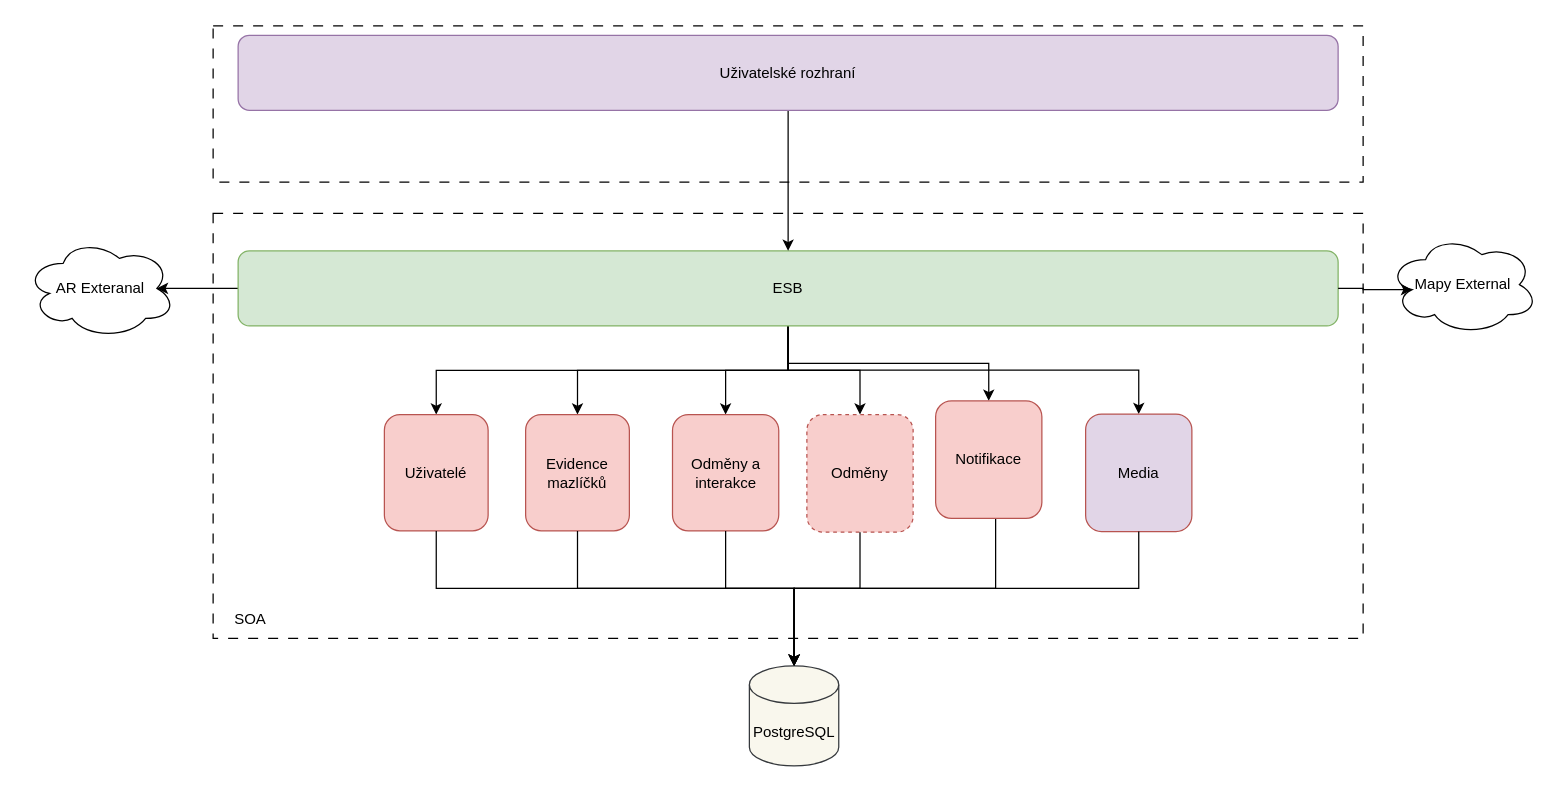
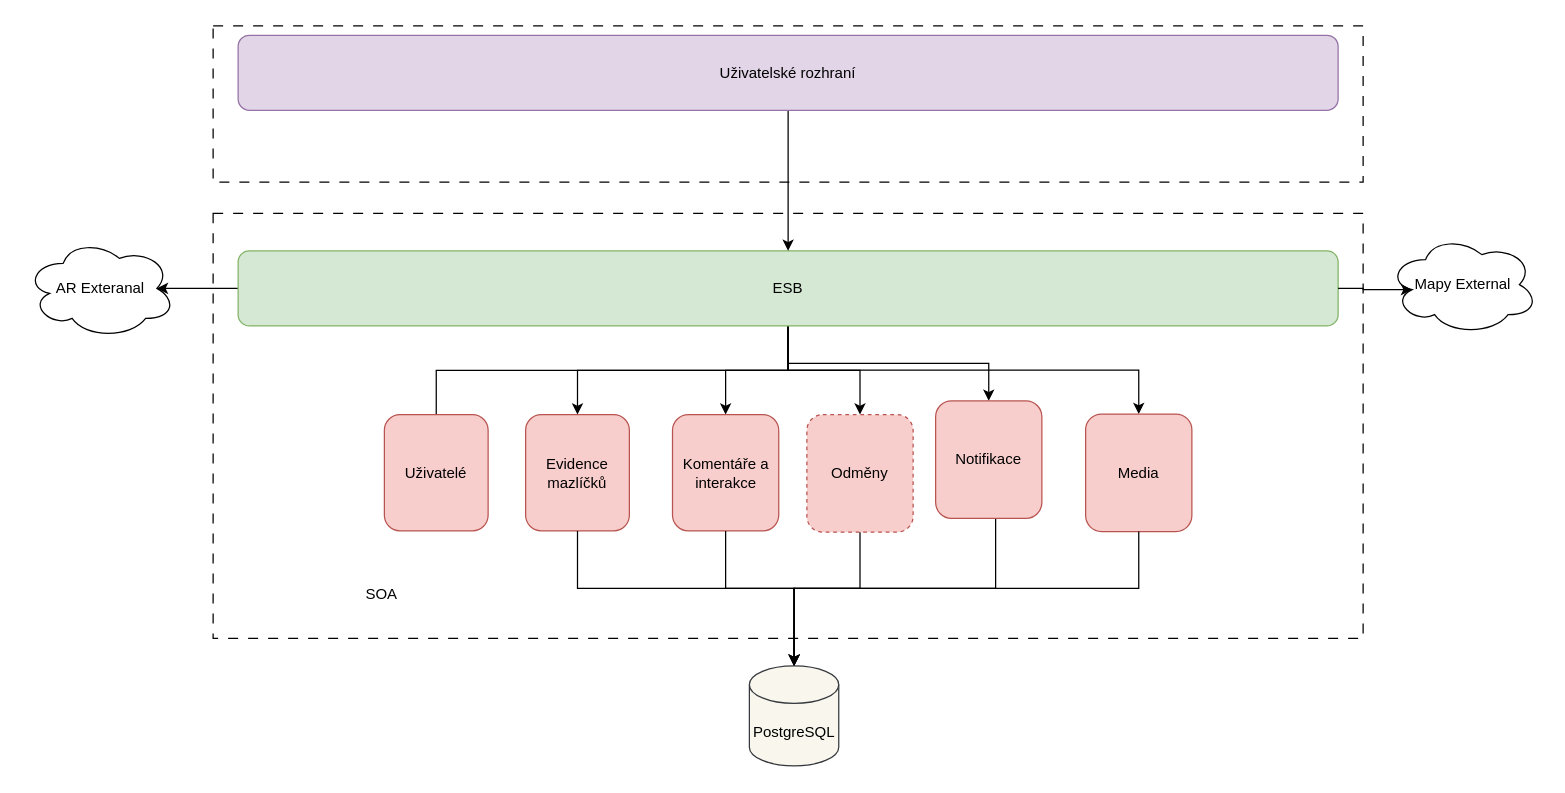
- <mxCell id="5" style="edgeStyle=orthogonalEdgeStyle;rounded=0;orthogonalLoop=1;jettySize=auto;html=1;entryX=0.5;entryY=0;entryDx=0;entryDy=0;" edge="1" parent="1" source="11" target="12"><mxGeometry relative="1" as="geometry" /></mxCell>
+ <mxCell id="5" style="edgeStyle=orthogonalEdgeStyle;rounded=0;orthogonalLoop=1;jettySize=auto;html=1;entryX=0.5;entryY=0;entryDx=0;entryDy=0;endArrow=none;" edge="1" parent="1" source="11" target="12"><mxGeometry relative="1" as="geometry" /></mxCell>
- <mxCell id="13" value="Odměny a interakce" style="rounded=1;whiteSpace=wrap;html=1;fillColor=#f8cecc;strokeColor=#b85450;" parent="1" vertex="1"><mxGeometry x="537.5" y="331" width="85" height="93" as="geometry" /></mxCell>
+ <mxCell id="13" value="Komentáře a interakce" style="rounded=1;whiteSpace=wrap;html=1;fillColor=#f8cecc;strokeColor=#b85450;" parent="1" vertex="1"><mxGeometry x="537.5" y="331" width="85" height="93" as="geometry" /></mxCell>
- <mxCell id="17" value="Media" style="rounded=1;whiteSpace=wrap;html=1;fillColor=#e1d5e7;strokeColor=#b85450;" parent="1" vertex="1"><mxGeometry x="868" y="330.5" width="85" height="94" as="geometry" /></mxCell>
+ <mxCell id="17" value="Media" style="rounded=1;whiteSpace=wrap;html=1;fillColor=#f8cecc;strokeColor=#b85450;" parent="1" vertex="1"><mxGeometry x="868" y="330.5" width="85" height="94" as="geometry" /></mxCell>
- <mxCell id="20" style="edgeStyle=orthogonalEdgeStyle;rounded=0;orthogonalLoop=1;jettySize=auto;html=1;entryX=0.5;entryY=0;entryDx=0;entryDy=0;entryPerimeter=0;" edge="1" parent="1" source="12" target="18"><mxGeometry relative="1" as="geometry"><Array as="points"><mxPoint x="349" y="470" /><mxPoint x="635" y="470" /><mxPoint x="635" y="532" /></Array></mxGeometry></mxCell>
- <mxCell id="30" value="SOA" style="text;html=1;align=center;verticalAlign=middle;whiteSpace=wrap;rounded=0;" vertex="1" parent="1"><mxGeometry x="170" y="480" width="60" height="30" as="geometry" /></mxCell>
+ <mxCell id="30" value="SOA" style="text;html=1;align=center;verticalAlign=middle;whiteSpace=wrap;rounded=0;" vertex="1" parent="1"><mxGeometry x="275" y="460" width="60" height="30" as="geometry" /></mxCell>
